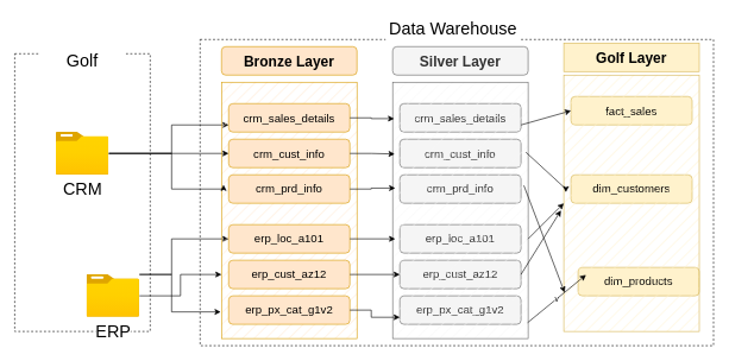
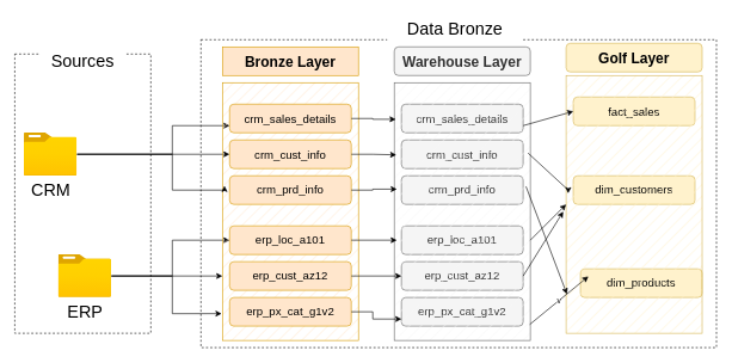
- <mxCell id="46" value="Data Warehouse" style="rounded=1;whiteSpace=wrap;html=1;fontSize=24;strokeColor=none;" vertex="1" parent="1"><mxGeometry x="540" y="20" width="190" height="40" as="geometry" /></mxCell>
+ <mxCell id="46" value="Data Bronze" style="rounded=1;whiteSpace=wrap;html=1;fontSize=24;strokeColor=none;" vertex="1" parent="1"><mxGeometry x="540" y="20" width="190" height="40" as="geometry" /></mxCell>
- <mxCell id="34" value="&lt;font style=&quot;font-size: 20px;&quot;&gt;Golf Layer&lt;/font&gt;" style="whiteSpace=wrap;html=1;fillColor=#fff2cc;strokeColor=#d6b656;fontStyle=1;rounded=0;" parent="1" vertex="1"><mxGeometry x="790" y="60" width="190" height="40" as="geometry" /></mxCell>
+ <mxCell id="34" value="&lt;font style=&quot;font-size: 20px;&quot;&gt;Golf Layer&lt;/font&gt;" style="rounded=1;whiteSpace=wrap;html=1;fillColor=#fff2cc;strokeColor=#d6b656;fontStyle=1;" parent="1" vertex="1"><mxGeometry x="790" y="60" width="190" height="40" as="geometry" /></mxCell>
- <mxCell id="3" value="Golf" style="rounded=1;whiteSpace=wrap;html=1;fontSize=24;strokeColor=none;" parent="1" vertex="1"><mxGeometry x="55" y="65" width="120" height="40" as="geometry" /></mxCell>
+ <mxCell id="3" value="Sources" style="rounded=1;whiteSpace=wrap;html=1;fontSize=24;strokeColor=none;" parent="1" vertex="1"><mxGeometry x="55" y="65" width="120" height="40" as="geometry" /></mxCell>
- <mxCell id="11" value="&lt;font style=&quot;font-size: 20px;&quot;&gt;Bronze Layer&lt;/font&gt;" style="rounded=1;whiteSpace=wrap;html=1;fillColor=#ffe6cc;strokeColor=#d79b00;gradientColor=none;fontStyle=1" parent="1" vertex="1"><mxGeometry x="310" y="65" width="190" height="40" as="geometry" /></mxCell>
+ <mxCell id="11" value="&lt;font style=&quot;font-size: 20px;&quot;&gt;Bronze Layer&lt;/font&gt;" style="whiteSpace=wrap;html=1;fillColor=#ffe6cc;strokeColor=#d79b00;gradientColor=none;fontStyle=1;rounded=0;" parent="1" vertex="1"><mxGeometry x="310" y="65" width="190" height="40" as="geometry" /></mxCell>
- <mxCell id="20" value="&lt;font style=&quot;font-size: 20px;&quot;&gt;Silver Layer&lt;/font&gt;" style="rounded=1;whiteSpace=wrap;html=1;fillColor=#f5f5f5;strokeColor=#666666;fontStyle=1;fontColor=#333333;" parent="1" vertex="1"><mxGeometry x="550" y="65" width="190" height="40" as="geometry" /></mxCell>
+ <mxCell id="20" value="&lt;font style=&quot;font-size: 20px;&quot;&gt;Warehouse Layer&lt;/font&gt;" style="rounded=1;whiteSpace=wrap;html=1;fillColor=#f5f5f5;strokeColor=#666666;fontStyle=1;fontColor=#333333;" parent="1" vertex="1"><mxGeometry x="550" y="65" width="190" height="40" as="geometry" /></mxCell>
- <mxCell id="6" value="CRM" style="image;aspect=fixed;html=1;points=[];align=center;fontSize=24;image=img/lib/azure2/general/Folder_Blank.svg;" parent="1" vertex="1"><mxGeometry x="78.04" y="185" width="73.93" height="60" as="geometry" /></mxCell>
+ <mxCell id="6" value="CRM" style="image;aspect=fixed;html=1;points=[];align=center;fontSize=24;image=img/lib/azure2/general/Folder_Blank.svg;" parent="1" vertex="1"><mxGeometry x="33.04" y="185" width="73.93" height="60" as="geometry" /></mxCell>
- <mxCell id="9" value="ERP" style="image;aspect=fixed;html=1;points=[];align=center;fontSize=24;image=img/lib/azure2/general/Folder_Blank.svg;" parent="1" vertex="1"><mxGeometry x="121" y="385" width="73.93" height="60" as="geometry" /></mxCell>
+ <mxCell id="9" value="ERP" style="image;aspect=fixed;html=1;points=[];align=center;fontSize=24;image=img/lib/azure2/general/Folder_Blank.svg;" parent="1" vertex="1"><mxGeometry x="81" y="355" width="73.93" height="60" as="geometry" /></mxCell>
